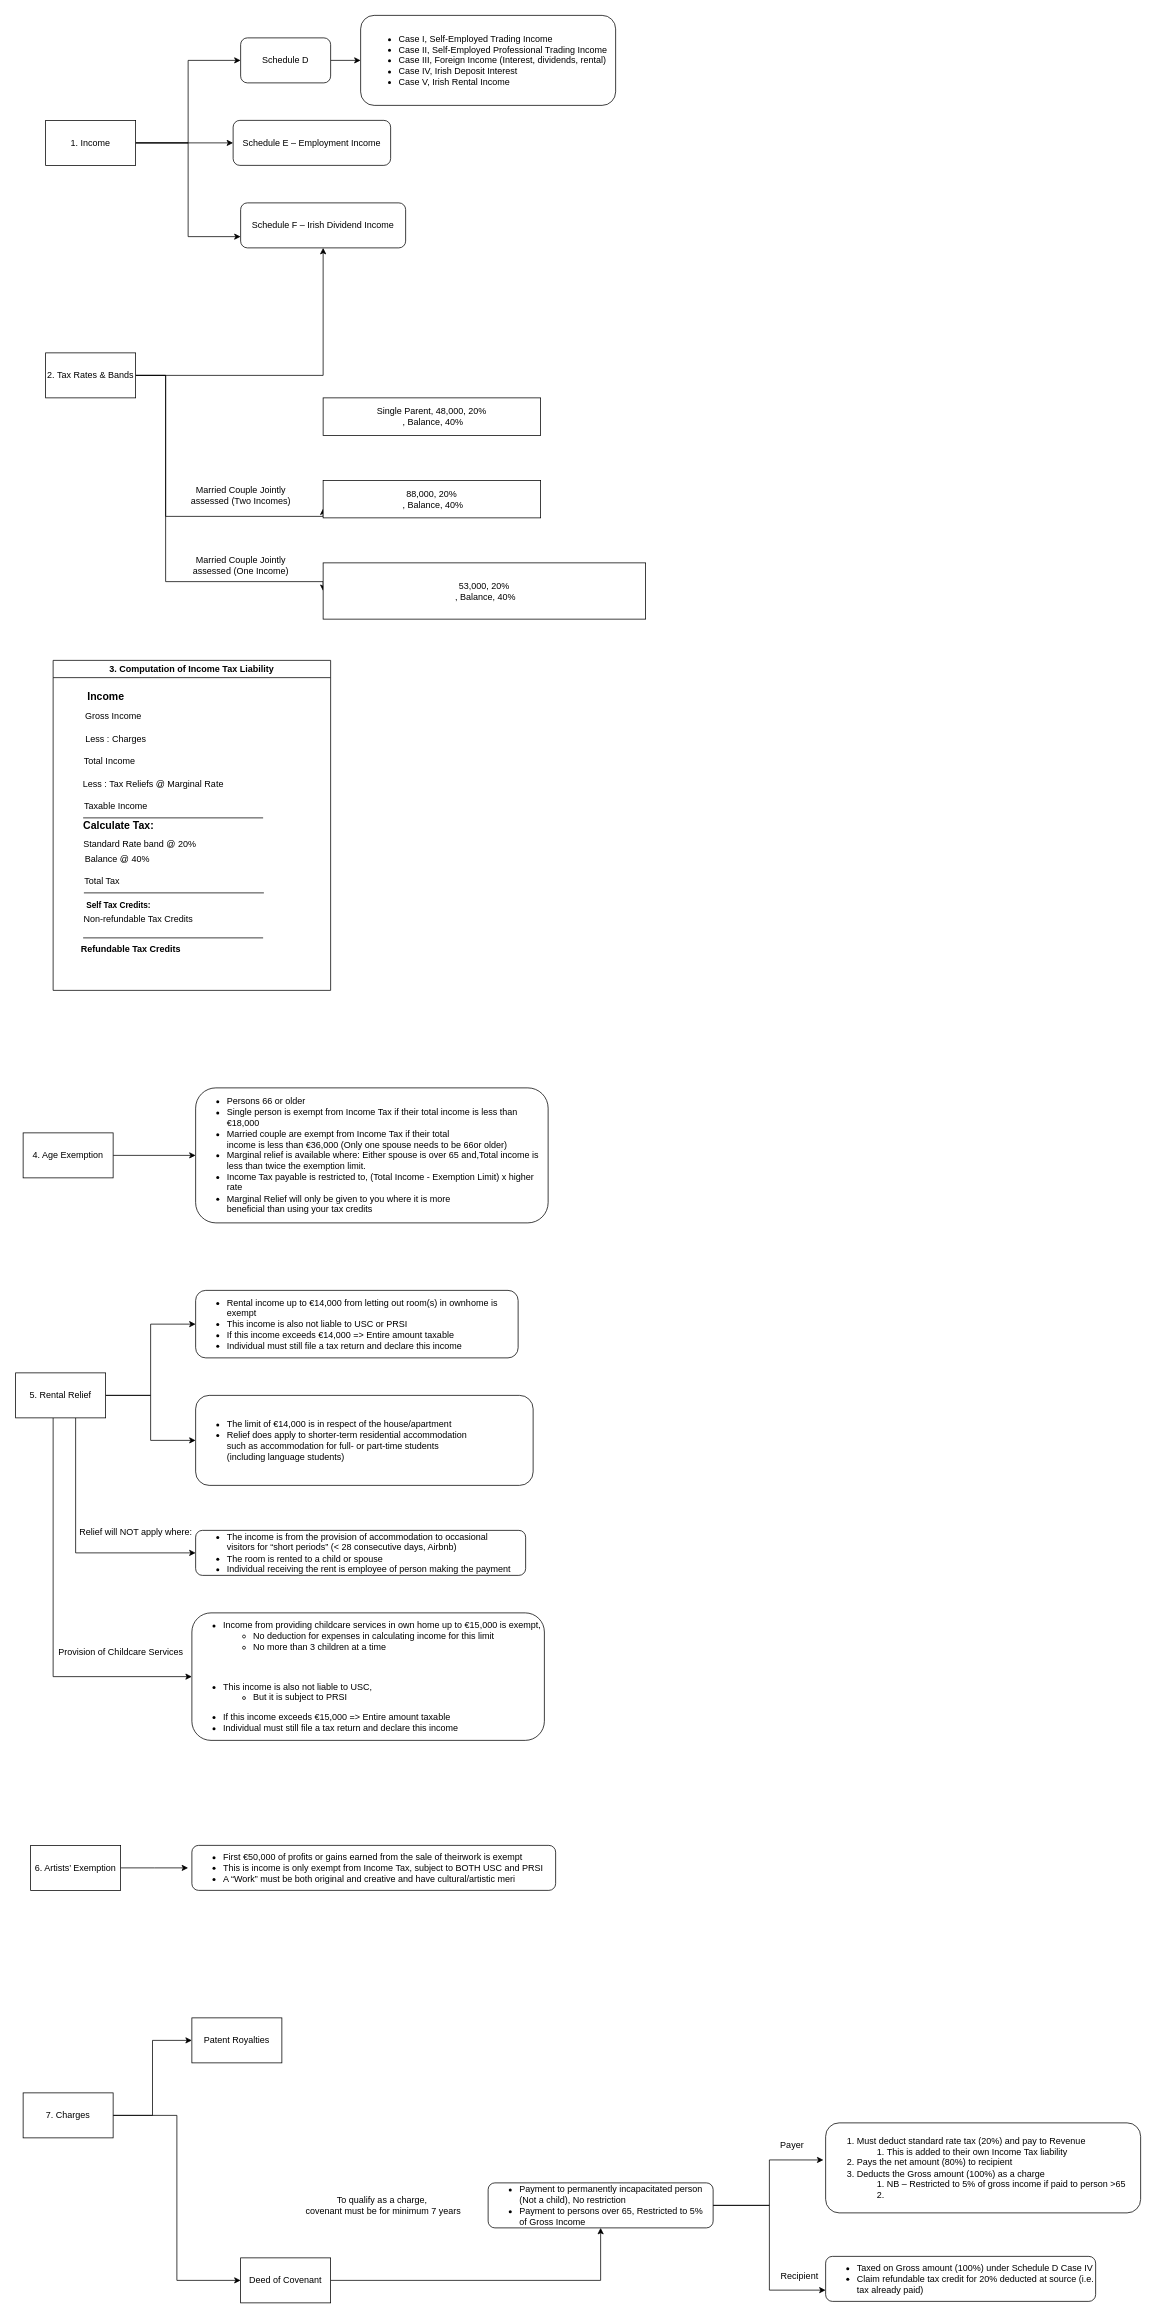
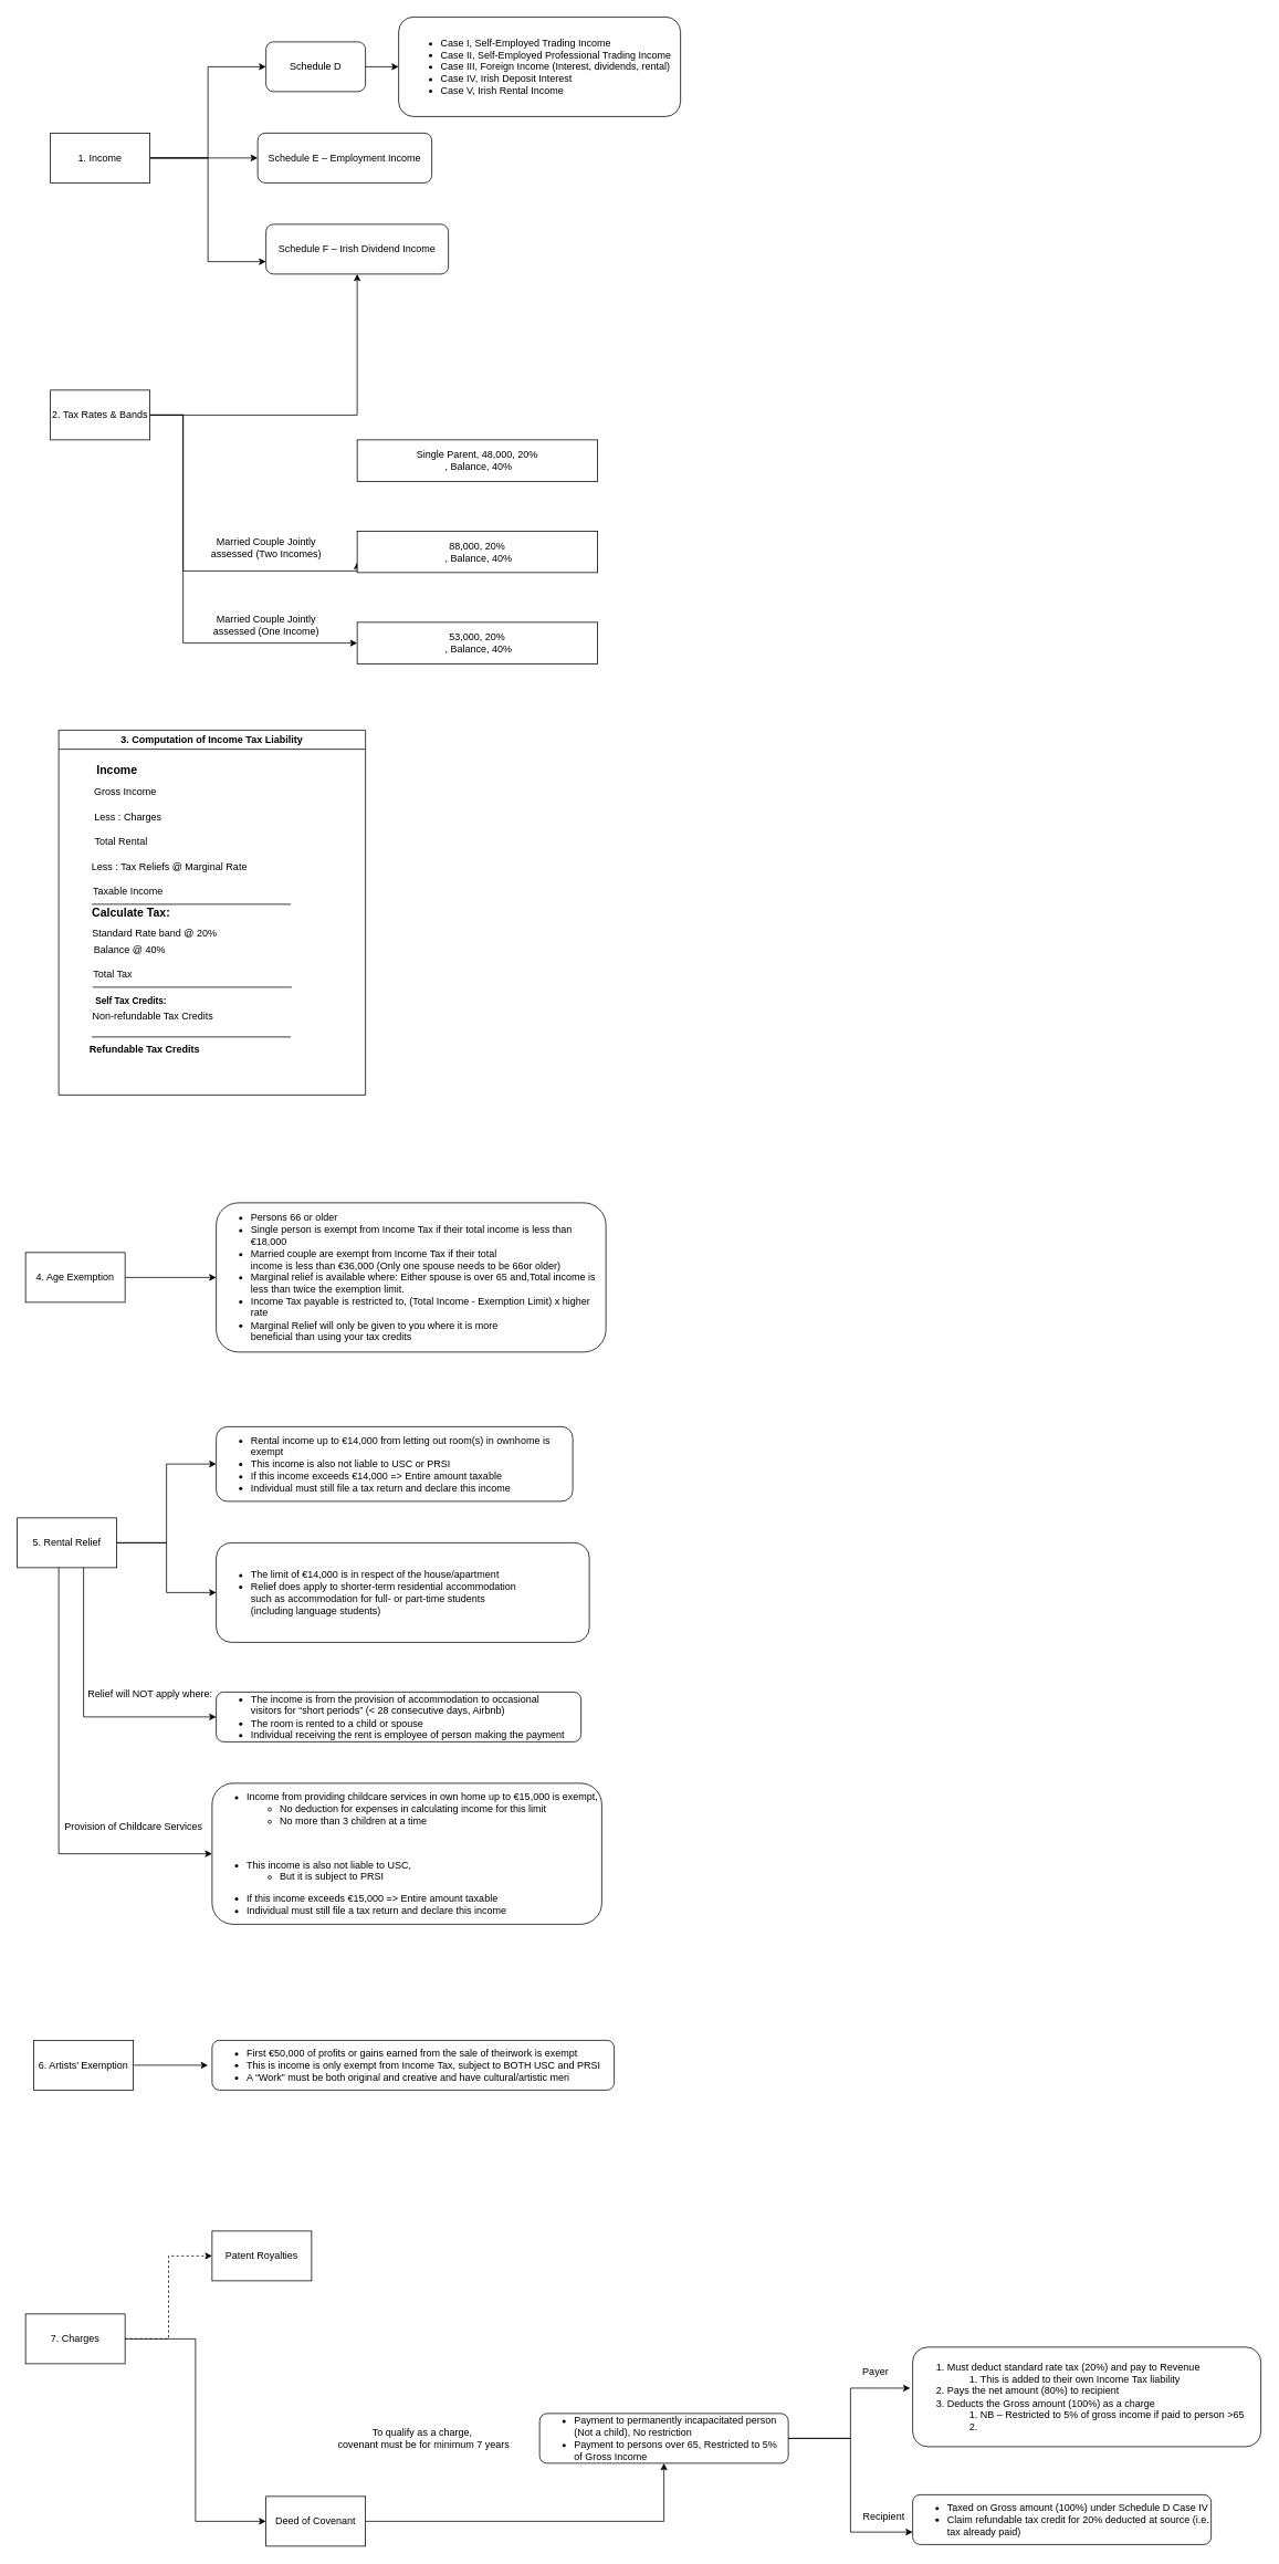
- <mxCell id="18" value="53,000, 20%&lt;div&gt;&amp;nbsp;, Balance, 40%&lt;/div&gt;" style="rounded=0;whiteSpace=wrap;html=1;" parent="1" vertex="1"><mxGeometry x="430" y="750" width="430" height="75" as="geometry" /></mxCell>
+ <mxCell id="18" value="53,000, 20%&lt;div&gt;&amp;nbsp;, Balance, 40%&lt;/div&gt;" style="rounded=0;whiteSpace=wrap;html=1;" parent="1" vertex="1"><mxGeometry x="430" y="750" width="290" height="50" as="geometry" /></mxCell>
- <mxCell id="24" value="Total Income" style="text;html=1;align=center;verticalAlign=middle;resizable=0;points=[];autosize=1;strokeColor=none;fillColor=none;" parent="20" vertex="1"><mxGeometry x="30" y="120" width="90" height="30" as="geometry" /></mxCell>
+ <mxCell id="24" value="Total Rental" style="text;html=1;align=center;verticalAlign=middle;resizable=0;points=[];autosize=1;strokeColor=none;fillColor=none;" parent="20" vertex="1"><mxGeometry x="30" y="120" width="90" height="30" as="geometry" /></mxCell>
- <mxCell id="54" style="edgeStyle=orthogonalEdgeStyle;rounded=0;orthogonalLoop=1;jettySize=auto;html=1;entryX=0;entryY=0.5;entryDx=0;entryDy=0;" parent="1" source="56" target="57" edge="1"><mxGeometry relative="1" as="geometry" /></mxCell>
+ <mxCell id="54" style="edgeStyle=orthogonalEdgeStyle;rounded=0;orthogonalLoop=1;jettySize=auto;html=1;entryX=0;entryY=0.5;entryDx=0;entryDy=0;dashed=1;" parent="1" source="56" target="57" edge="1"><mxGeometry relative="1" as="geometry" /></mxCell>
